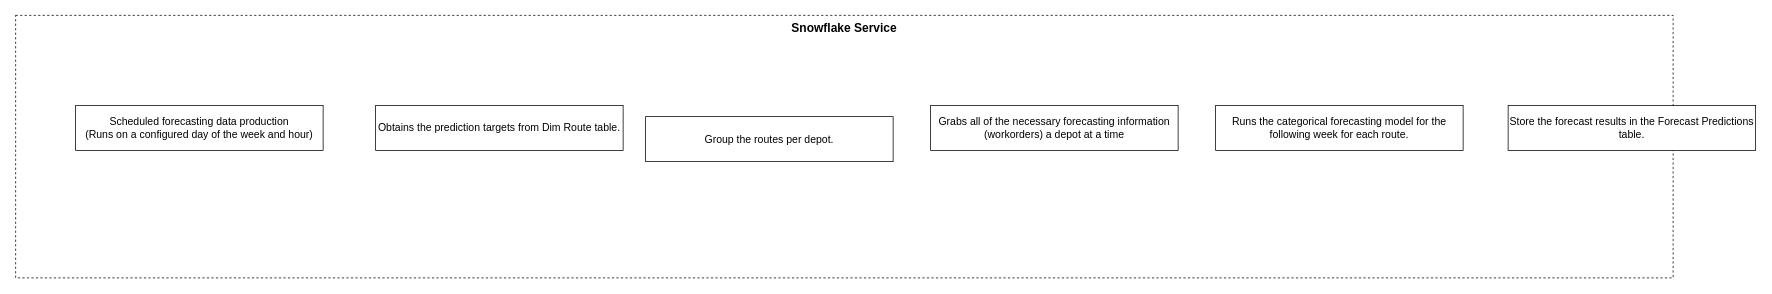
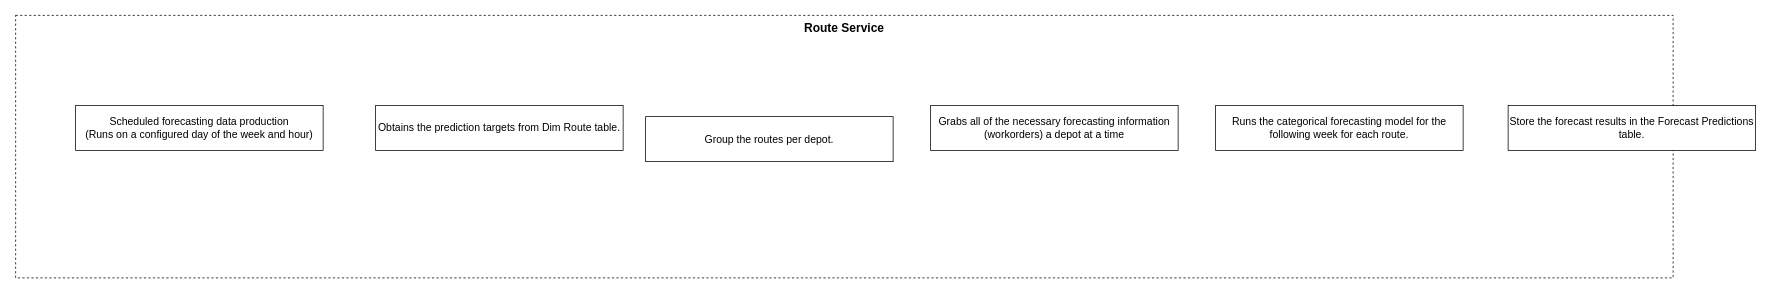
- <mxCell id="2" value="&lt;font style=&quot;font-size: 16px;&quot;&gt;&lt;b&gt;Snowflake Service&lt;/b&gt;&lt;/font&gt;" style="html=1;whiteSpace=wrap;dashed=1;gradientColor=default;fillColor=none;labelPosition=center;verticalLabelPosition=middle;align=center;verticalAlign=top;" vertex="1" parent="1"><mxGeometry x="20" y="20" width="2210" height="350" as="geometry" /></mxCell>
+ <mxCell id="2" value="&lt;font style=&quot;font-size: 16px;&quot;&gt;&lt;b&gt;Route Service&lt;/b&gt;&lt;/font&gt;" style="html=1;whiteSpace=wrap;dashed=1;gradientColor=default;fillColor=none;labelPosition=center;verticalLabelPosition=middle;align=center;verticalAlign=top;" vertex="1" parent="1"><mxGeometry x="20" y="20" width="2210" height="350" as="geometry" /></mxCell>
